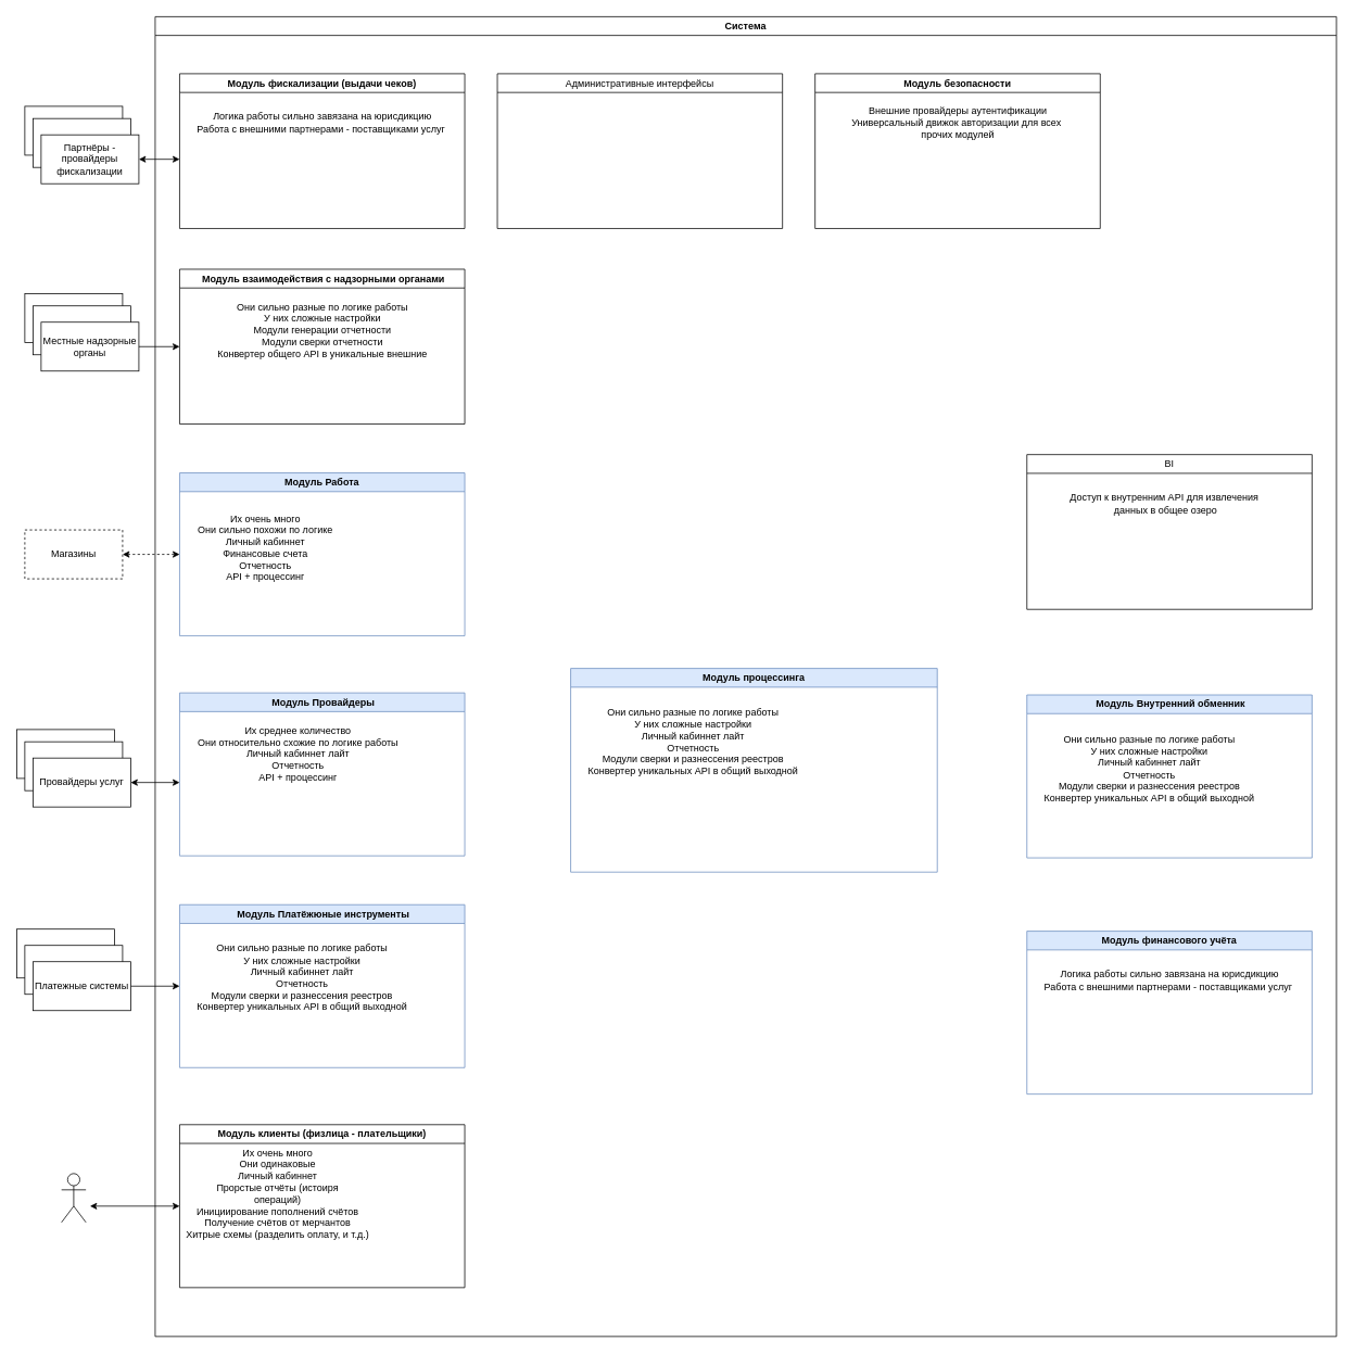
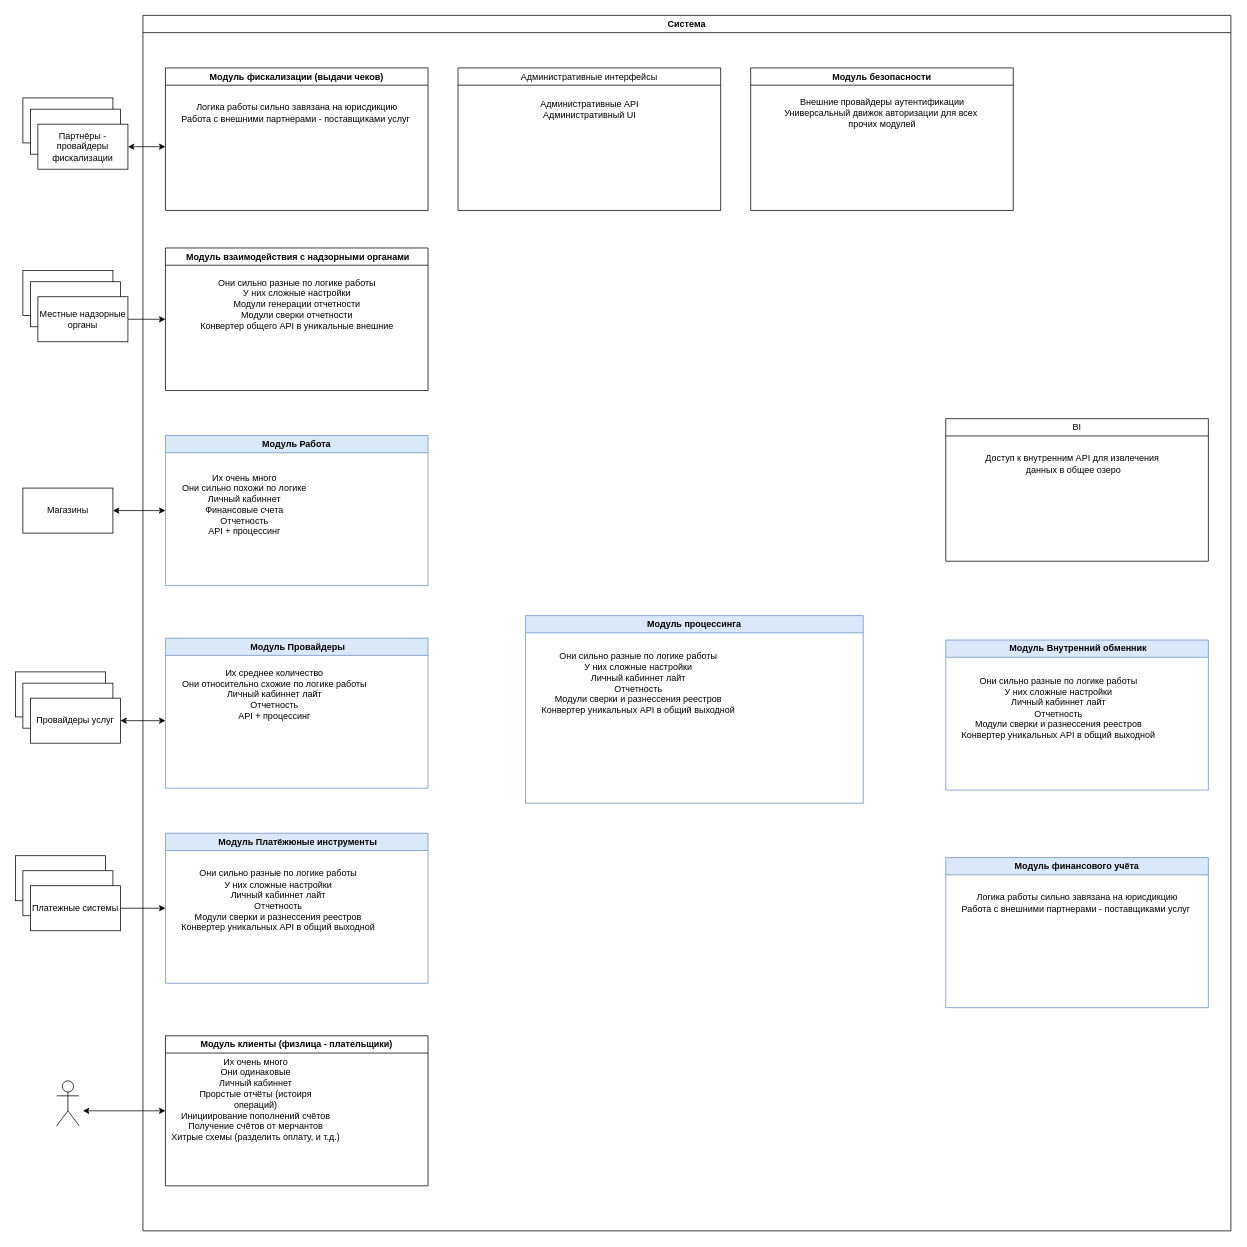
+ <mxCell id="16" value="Административные API&lt;div&gt;Административный UI&lt;/div&gt;" style="text;html=1;align=center;verticalAlign=middle;resizable=0;points=[];autosize=1;strokeColor=none;fillColor=none;" parent="15" vertex="1"><mxGeometry x="100" y="35" width="150" height="40" as="geometry" /></mxCell>
- <mxCell id="25" value="Магазины" style="rounded=0;whiteSpace=wrap;html=1;dashed=1;" parent="2" vertex="1"><mxGeometry x="-160" y="630" width="120" height="60" as="geometry" /></mxCell>
+ <mxCell id="25" value="Магазины" style="rounded=0;whiteSpace=wrap;html=1;" parent="2" vertex="1"><mxGeometry x="-160" y="630" width="120" height="60" as="geometry" /></mxCell>
- <mxCell id="26" value="" style="endArrow=classic;startArrow=classic;html=1;rounded=0;exitX=1;exitY=0.5;exitDx=0;exitDy=0;entryX=0;entryY=0.5;entryDx=0;entryDy=0;dashed=1;" parent="2" source="25" target="23" edge="1"><mxGeometry width="50" height="50" relative="1" as="geometry"><mxPoint x="-20" y="940" as="sourcePoint" /><mxPoint x="40" y="940" as="targetPoint" /></mxGeometry></mxCell>
+ <mxCell id="26" value="" style="endArrow=classic;startArrow=classic;html=1;rounded=0;exitX=1;exitY=0.5;exitDx=0;exitDy=0;entryX=0;entryY=0.5;entryDx=0;entryDy=0;" parent="2" source="25" target="23" edge="1"><mxGeometry width="50" height="50" relative="1" as="geometry"><mxPoint x="-20" y="940" as="sourcePoint" /><mxPoint x="40" y="940" as="targetPoint" /></mxGeometry></mxCell>
